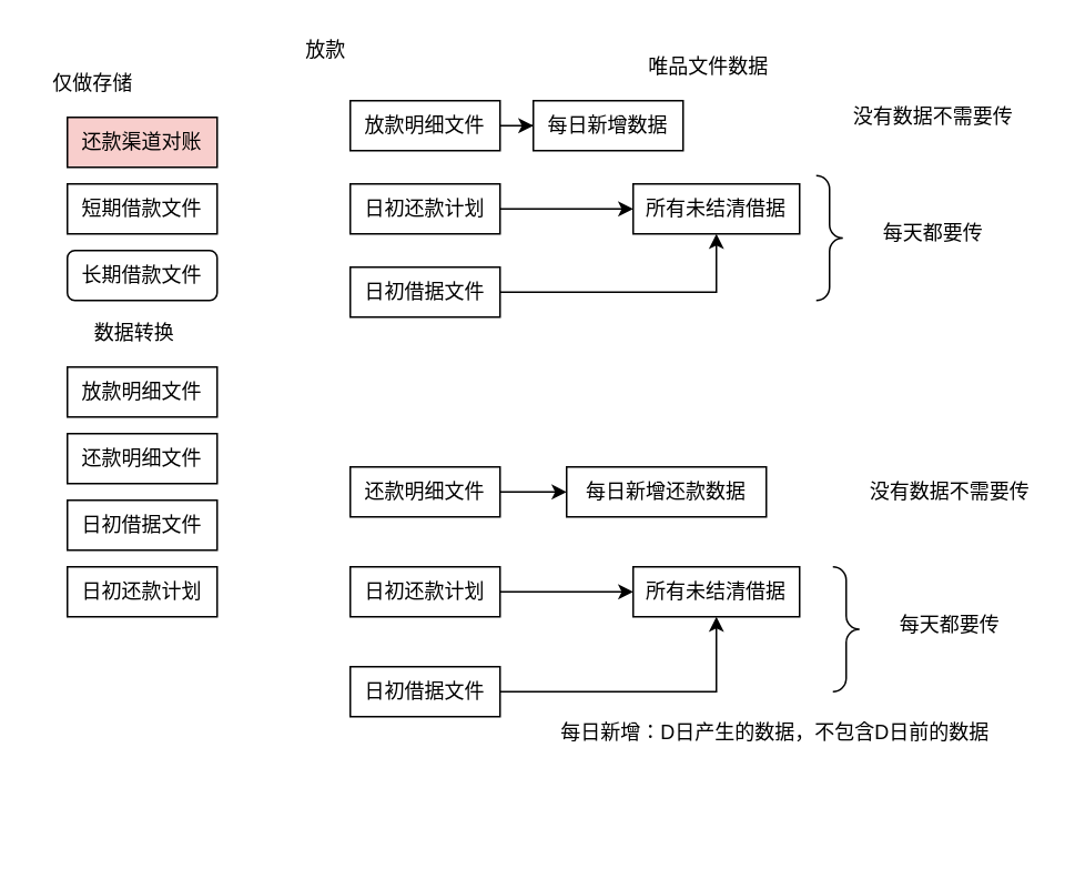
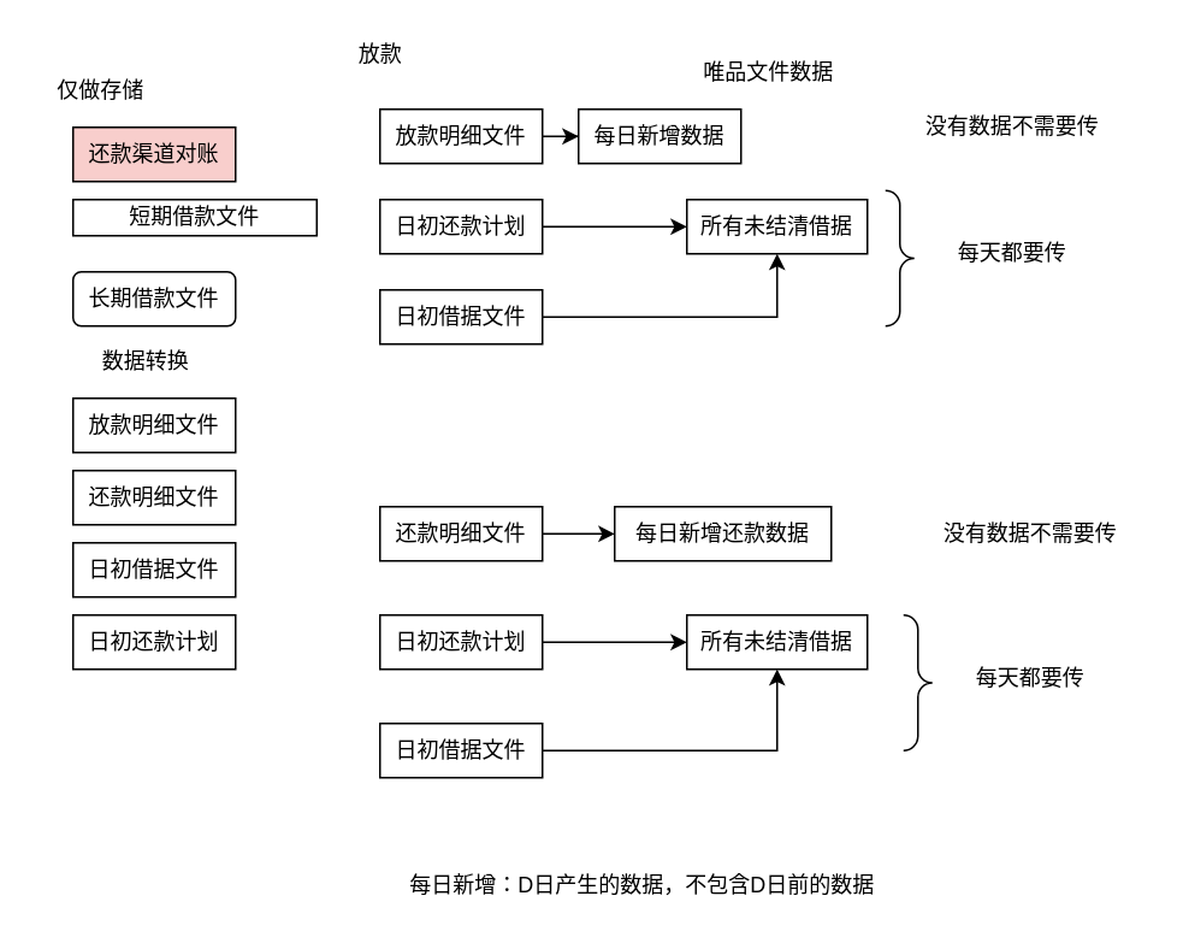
- <mxCell id="36" value="放款" style="text;html=1;align=center;verticalAlign=middle;resizable=0;points=[];autosize=1;strokeColor=none;" parent="1" vertex="1"><mxGeometry x="175" y="20" width="40" height="20" as="geometry" /></mxCell>
+ <mxCell id="36" value="放款" style="text;html=1;align=center;verticalAlign=middle;resizable=0;points=[];autosize=1;strokeColor=none;" parent="1" vertex="1"><mxGeometry x="190" y="20" width="40" height="20" as="geometry" /></mxCell>
- <mxCell id="3" value="短期借款文件" style="whiteSpace=wrap;html=1;" parent="1" vertex="1"><mxGeometry x="40" y="110" width="90" height="30" as="geometry" /></mxCell>
+ <mxCell id="3" value="短期借款文件" style="whiteSpace=wrap;html=1;" parent="1" vertex="1"><mxGeometry x="40" y="110" width="135" height="20" as="geometry" /></mxCell>
- <mxCell id="37" value="每日新增：D日产生的数据，不包含D日前的数据" style="text;html=1;align=center;verticalAlign=middle;resizable=0;points=[];autosize=1;strokeColor=none;" parent="1" vertex="1"><mxGeometry x="320" y="430" width="290" height="20" as="geometry" /></mxCell>
+ <mxCell id="37" value="每日新增：D日产生的数据，不包含D日前的数据" style="text;html=1;align=center;verticalAlign=middle;resizable=0;points=[];autosize=1;strokeColor=none;" parent="1" vertex="1"><mxGeometry x="210" y="480" width="290" height="20" as="geometry" /></mxCell>
